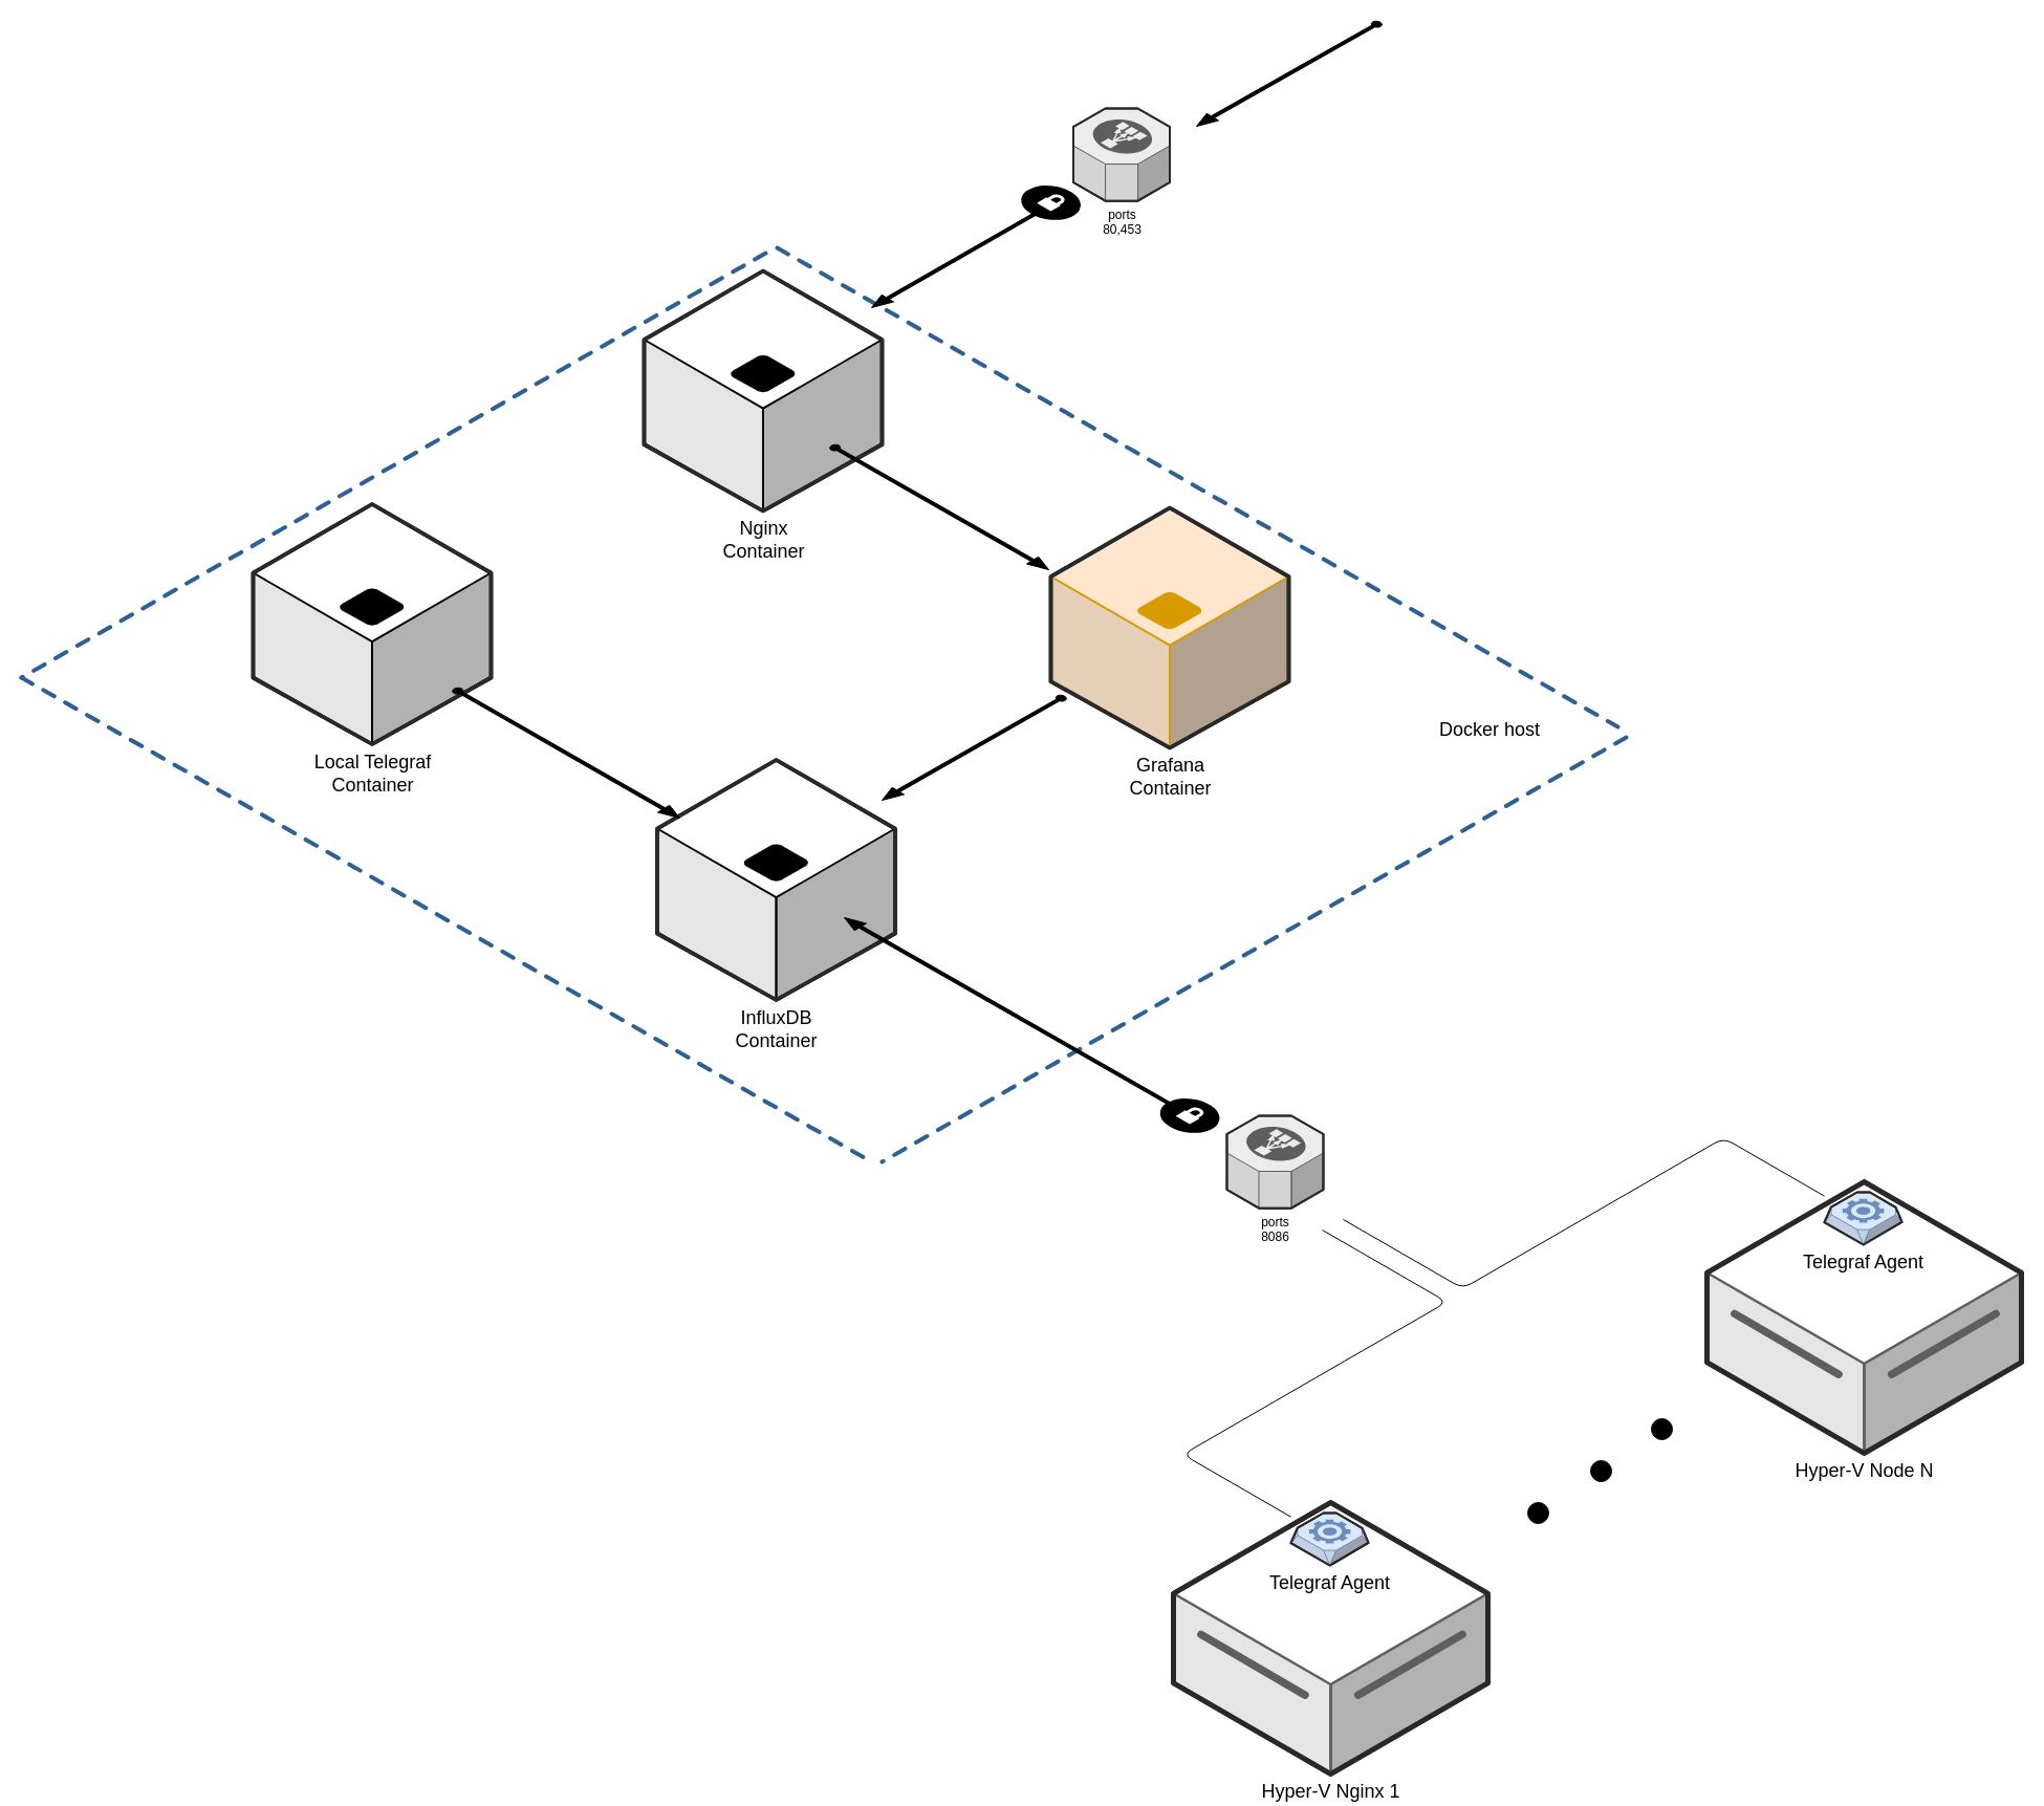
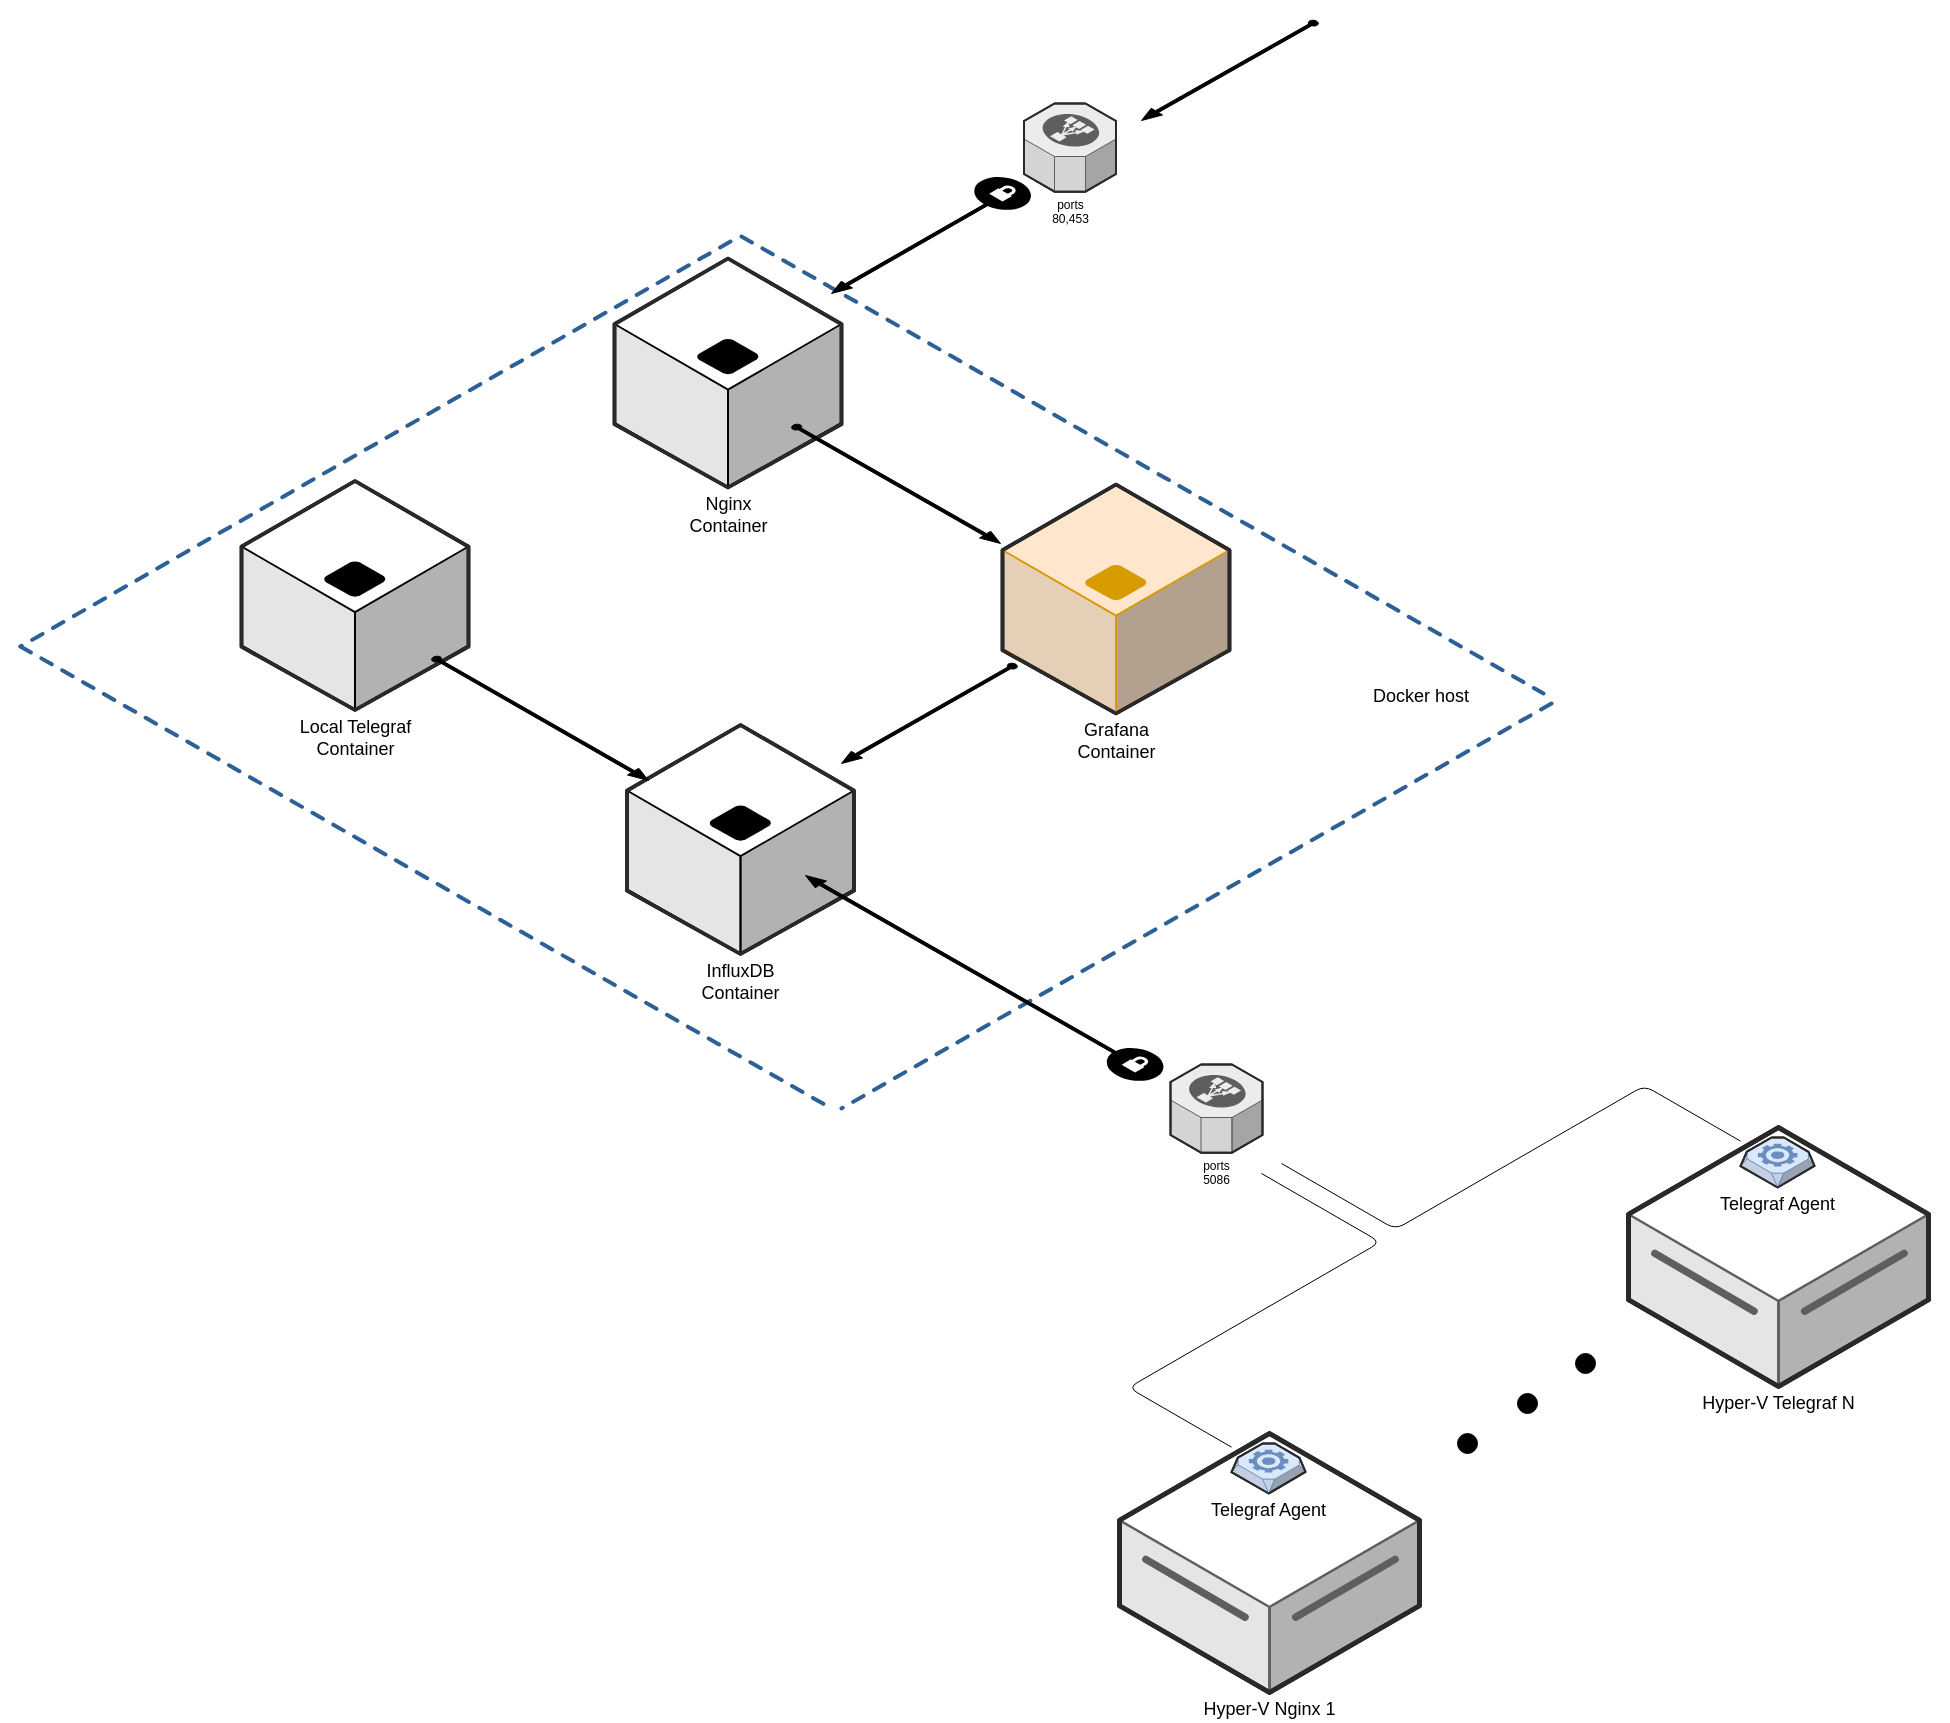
- <mxCell id="20" value="ports&lt;br&gt;8086" style="verticalLabelPosition=bottom;html=1;verticalAlign=top;strokeWidth=1;dashed=0;shape=mxgraph.aws3d.elasticLoadBalancing;fillColor=#ECECEC;strokeColor=#5E5E5E;aspect=fixed;rounded=1;shadow=0;comic=0;fontSize=12;fontColor=#000000;" vertex="1" parent="1"><mxGeometry x="1170" y="1064" width="92" height="88.17" as="geometry" /></mxCell>
+ <mxCell id="20" value="ports&lt;br&gt;5086" style="verticalLabelPosition=bottom;html=1;verticalAlign=top;strokeWidth=1;dashed=0;shape=mxgraph.aws3d.elasticLoadBalancing;fillColor=#ECECEC;strokeColor=#5E5E5E;aspect=fixed;rounded=1;shadow=0;comic=0;fontSize=12;fontColor=#000000;" vertex="1" parent="1"><mxGeometry x="1170" y="1064" width="92" height="88.17" as="geometry" /></mxCell>
- <mxCell id="29" value="Hyper-V Node N" style="verticalLabelPosition=bottom;html=1;verticalAlign=top;strokeWidth=1;align=center;outlineConnect=0;dashed=0;outlineConnect=0;shape=mxgraph.aws3d.dataServer;fillColor=#ffffff;strokeColor=#5E5E5E;aspect=fixed;shadow=0;labelBackgroundColor=none;fontSize=18;fontColor=#000000;" vertex="1" parent="28"><mxGeometry width="300" height="259" as="geometry" /></mxCell>
+ <mxCell id="29" value="Hyper-V Telegraf N" style="verticalLabelPosition=bottom;html=1;verticalAlign=top;strokeWidth=1;align=center;outlineConnect=0;dashed=0;outlineConnect=0;shape=mxgraph.aws3d.dataServer;fillColor=#ffffff;strokeColor=#5E5E5E;aspect=fixed;shadow=0;labelBackgroundColor=none;fontSize=18;fontColor=#000000;" vertex="1" parent="28"><mxGeometry width="300" height="259" as="geometry" /></mxCell>
